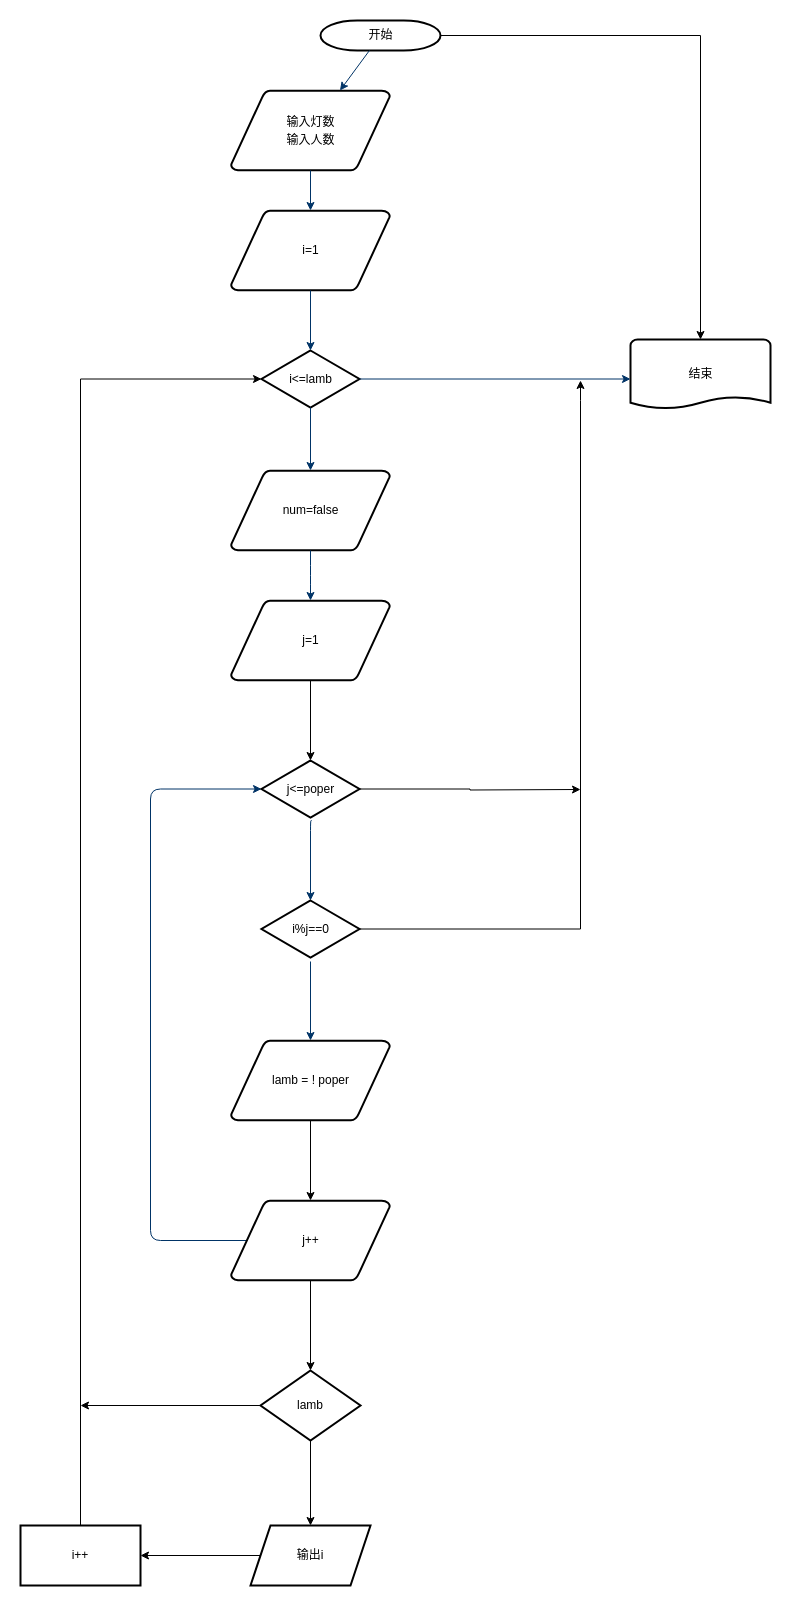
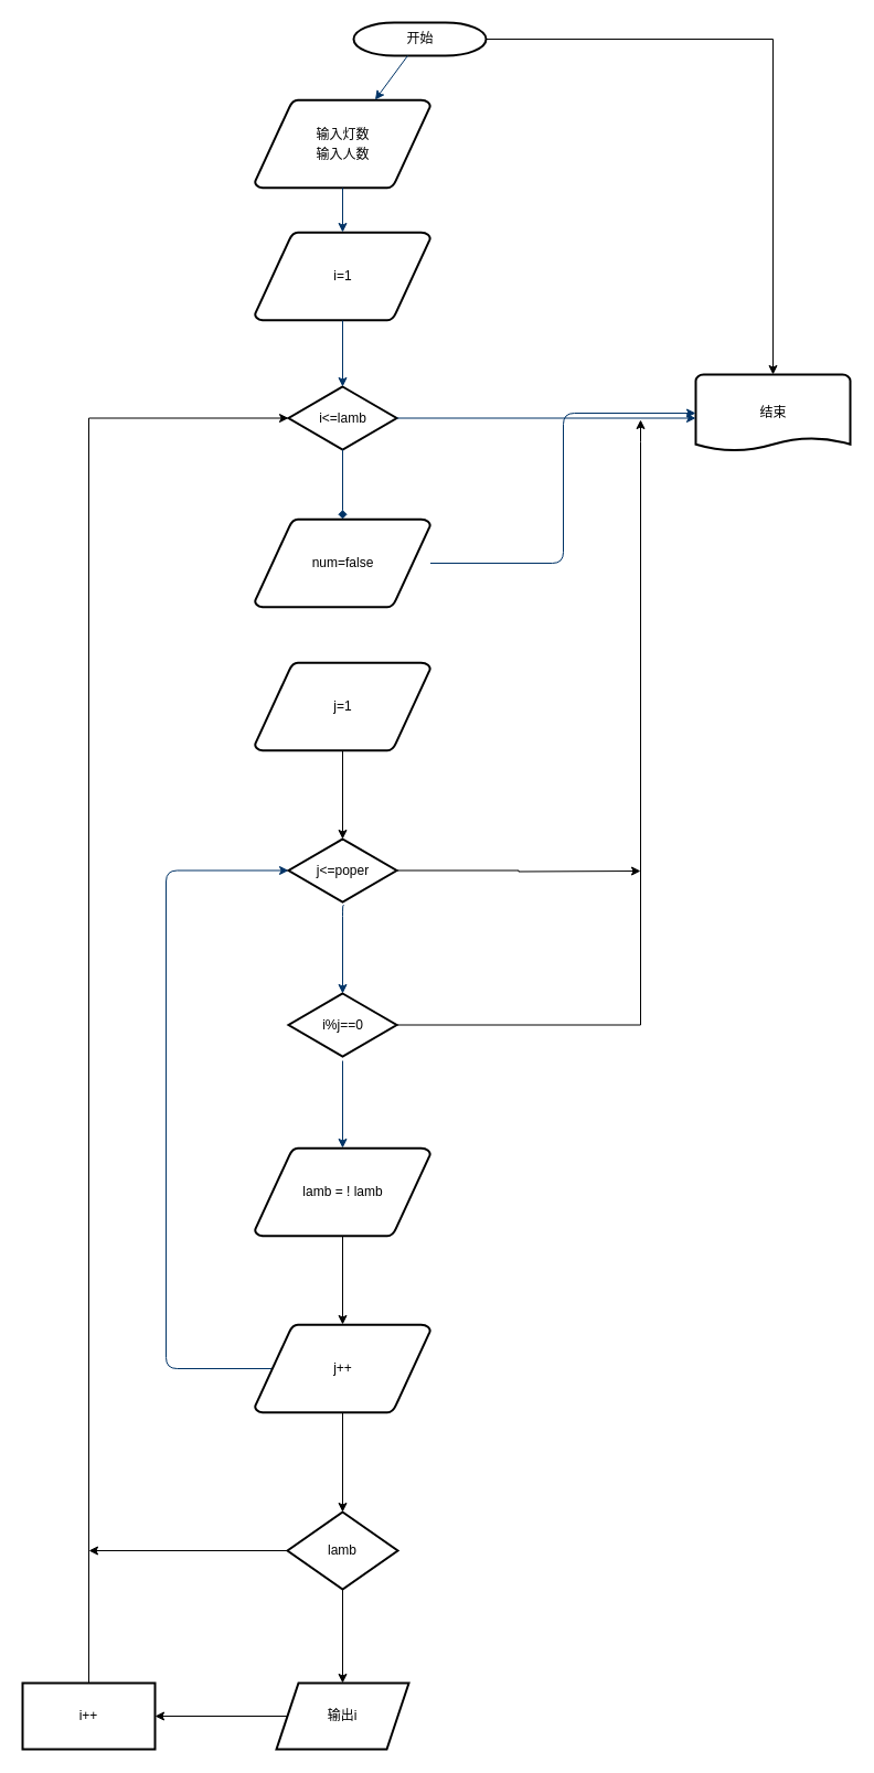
- <mxCell id="11" value="" style="edgeStyle=elbowEdgeStyle;elbow=horizontal;fontColor=#001933;fontStyle=1;strokeColor=#003366;strokeWidth=1;html=1;" parent="1" source="7" target="5" edge="1"><mxGeometry width="100" height="100" as="geometry"><mxPoint y="60" as="sourcePoint" x="-10" /><mxPoint x="90" as="targetPoint" y="-40" /></mxGeometry></mxCell>
+ <mxCell id="11" value="" style="edgeStyle=elbowEdgeStyle;elbow=horizontal;fontColor=#001933;fontStyle=1;strokeColor=#003366;strokeWidth=1;html=1;endArrow=diamond;" parent="1" source="7" target="5" edge="1"><mxGeometry width="100" height="100" as="geometry"><mxPoint y="60" as="sourcePoint" x="-10" /><mxPoint x="90" as="targetPoint" y="-40" /></mxGeometry></mxCell>
- <mxCell id="16" value="" style="edgeStyle=elbowEdgeStyle;elbow=horizontal;fontStyle=1;strokeColor=#003366;strokeWidth=1;html=1;" parent="1" source="5" target="13" edge="1"><mxGeometry width="100" height="100" as="geometry"><mxPoint y="60" as="sourcePoint" x="-10" /><mxPoint x="90" as="targetPoint" y="-40" /></mxGeometry></mxCell>
+ <mxCell id="16" value="" style="edgeStyle=elbowEdgeStyle;elbow=horizontal;fontStyle=1;strokeColor=#003366;strokeWidth=1;html=1;" parent="1" source="5" target="14" edge="1"><mxGeometry width="100" height="100" as="geometry"><mxPoint y="60" as="sourcePoint" x="-10" /><mxPoint x="90" as="targetPoint" y="-40" /></mxGeometry></mxCell>
- <mxCell id="21" value="lamb = ! poper" style="shape=mxgraph.flowchart.data;strokeWidth=2;gradientColor=none;gradientDirection=north;fontStyle=0;html=1;" parent="1" vertex="1"><mxGeometry x="230.5" y="1040" width="159" height="80" as="geometry" /></mxCell>
+ <mxCell id="21" value="lamb = ! lamb" style="shape=mxgraph.flowchart.data;strokeWidth=2;gradientColor=none;gradientDirection=north;fontStyle=0;html=1;" parent="1" vertex="1"><mxGeometry x="230.5" y="1040" width="159" height="80" as="geometry" /></mxCell>
